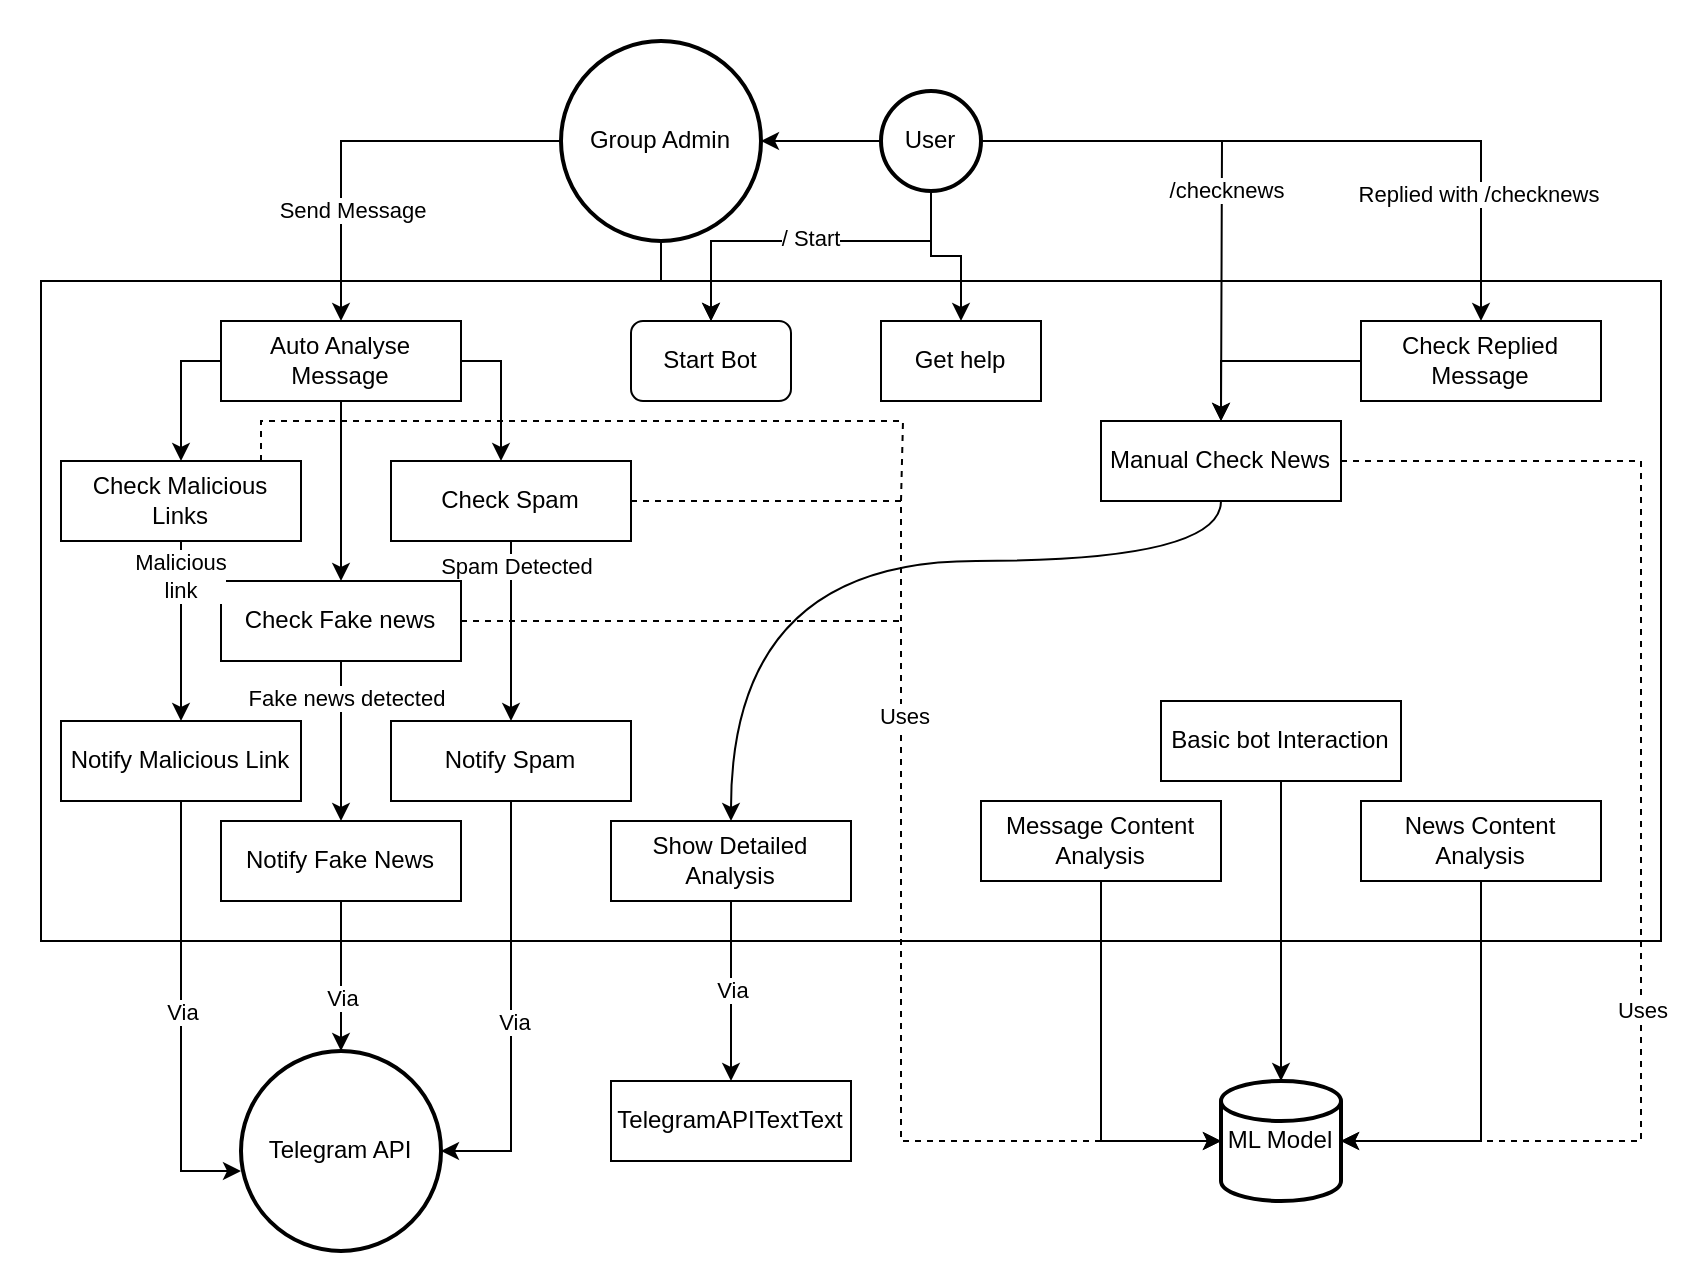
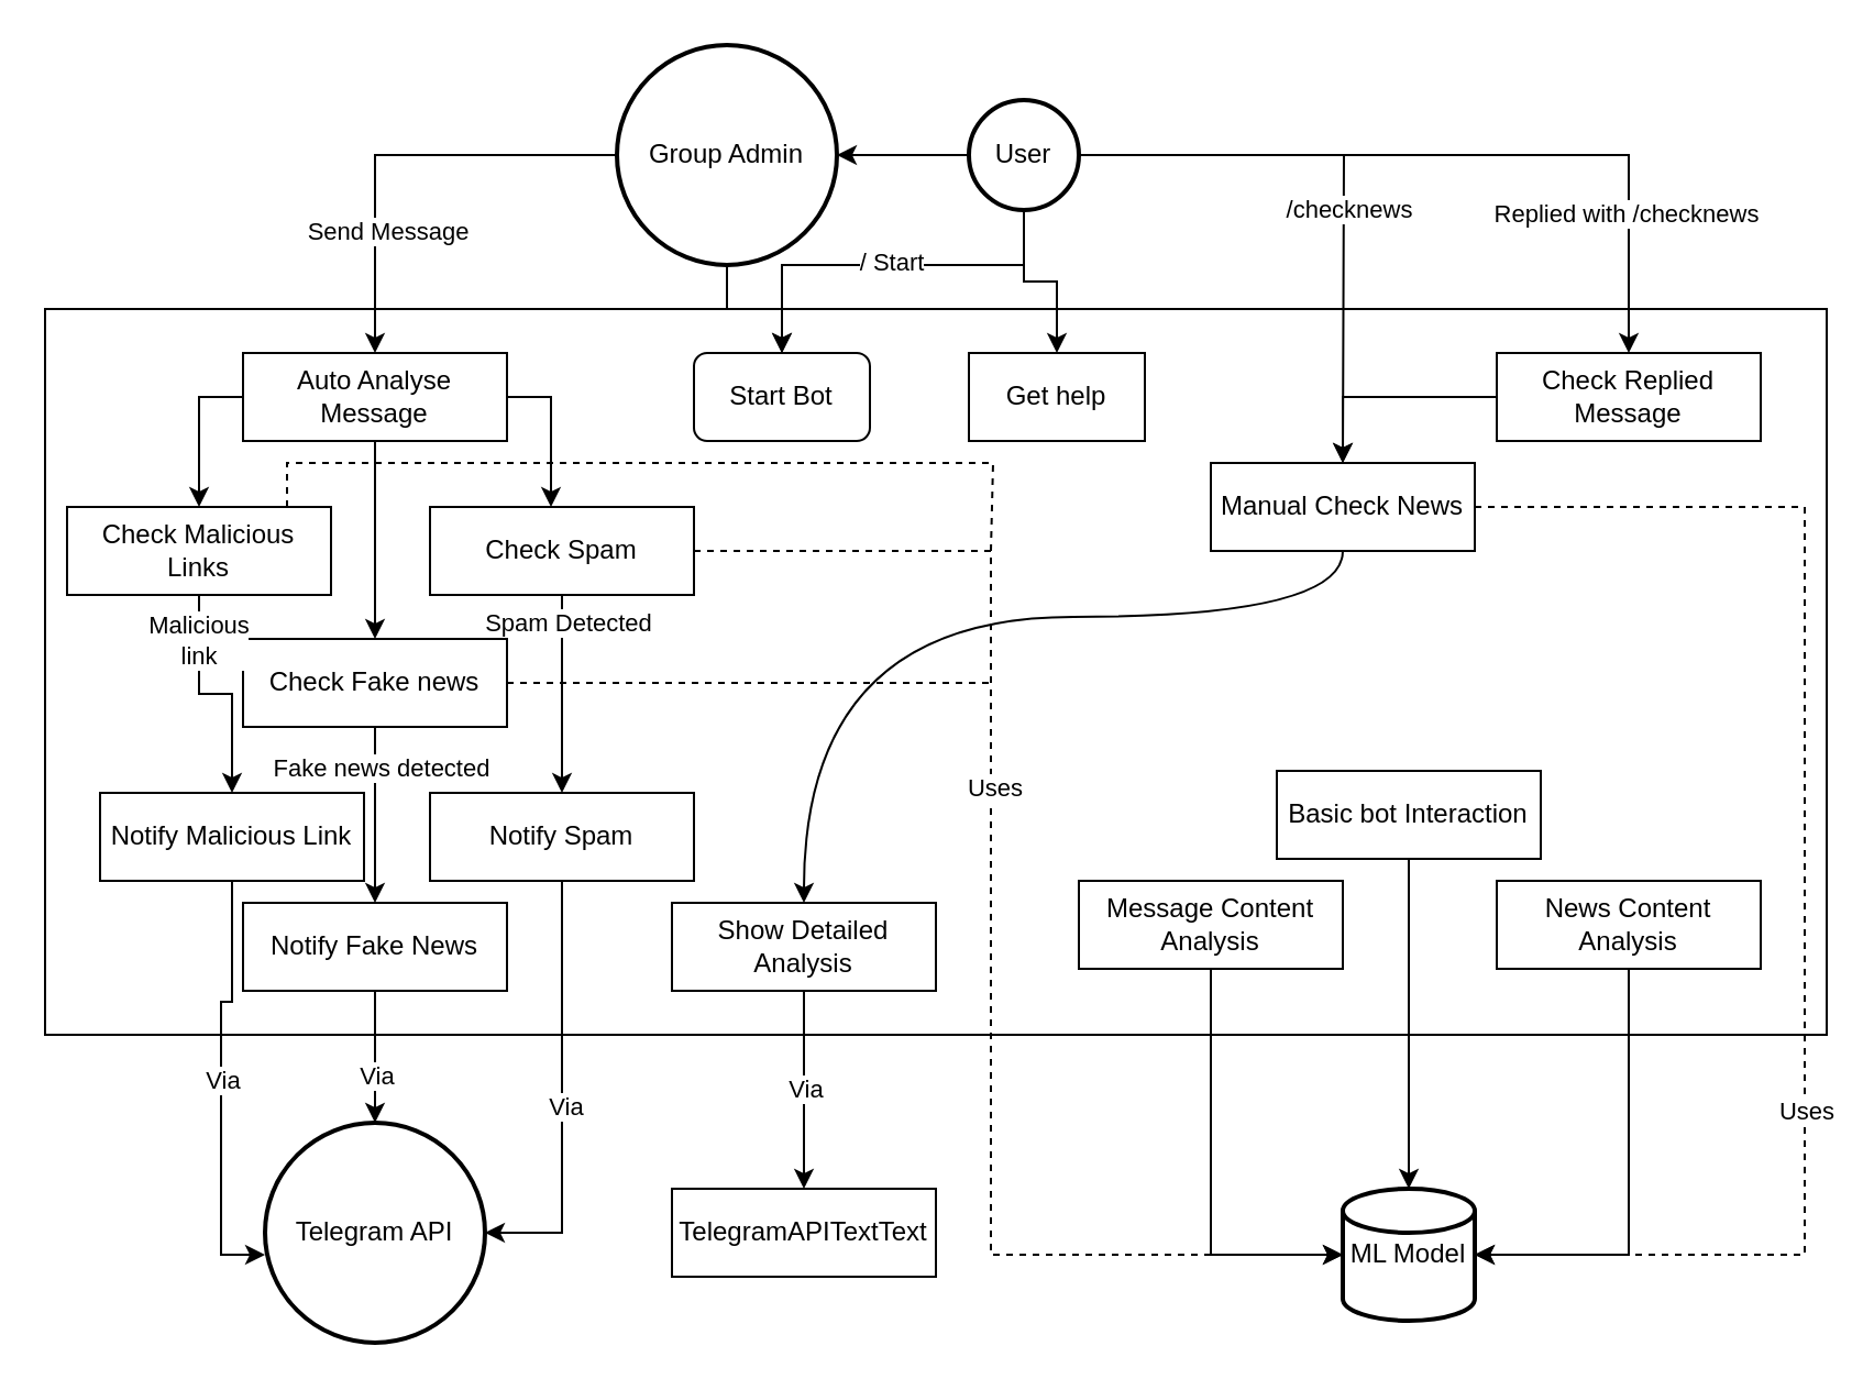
- <mxCell id="35" value="Notify Malicious Link" style="rounded=0;whiteSpace=wrap;html=1;" vertex="1" parent="1"><mxGeometry x="30" y="360" width="120" height="40" as="geometry" /></mxCell>
+ <mxCell id="35" value="Notify Malicious Link" style="rounded=0;whiteSpace=wrap;html=1;" vertex="1" parent="1"><mxGeometry x="45" y="360" width="120" height="40" as="geometry" /></mxCell>
- <mxCell id="6" value="Telegram API" style="strokeWidth=2;html=1;shape=mxgraph.flowchart.start_2;whiteSpace=wrap;" vertex="1" parent="1"><mxGeometry x="120" y="525" width="100" height="100" as="geometry" /></mxCell>
+ <mxCell id="6" value="Telegram API" style="strokeWidth=2;html=1;shape=mxgraph.flowchart.start_2;whiteSpace=wrap;" vertex="1" parent="1"><mxGeometry x="120" y="510" width="100" height="100" as="geometry" /></mxCell>
